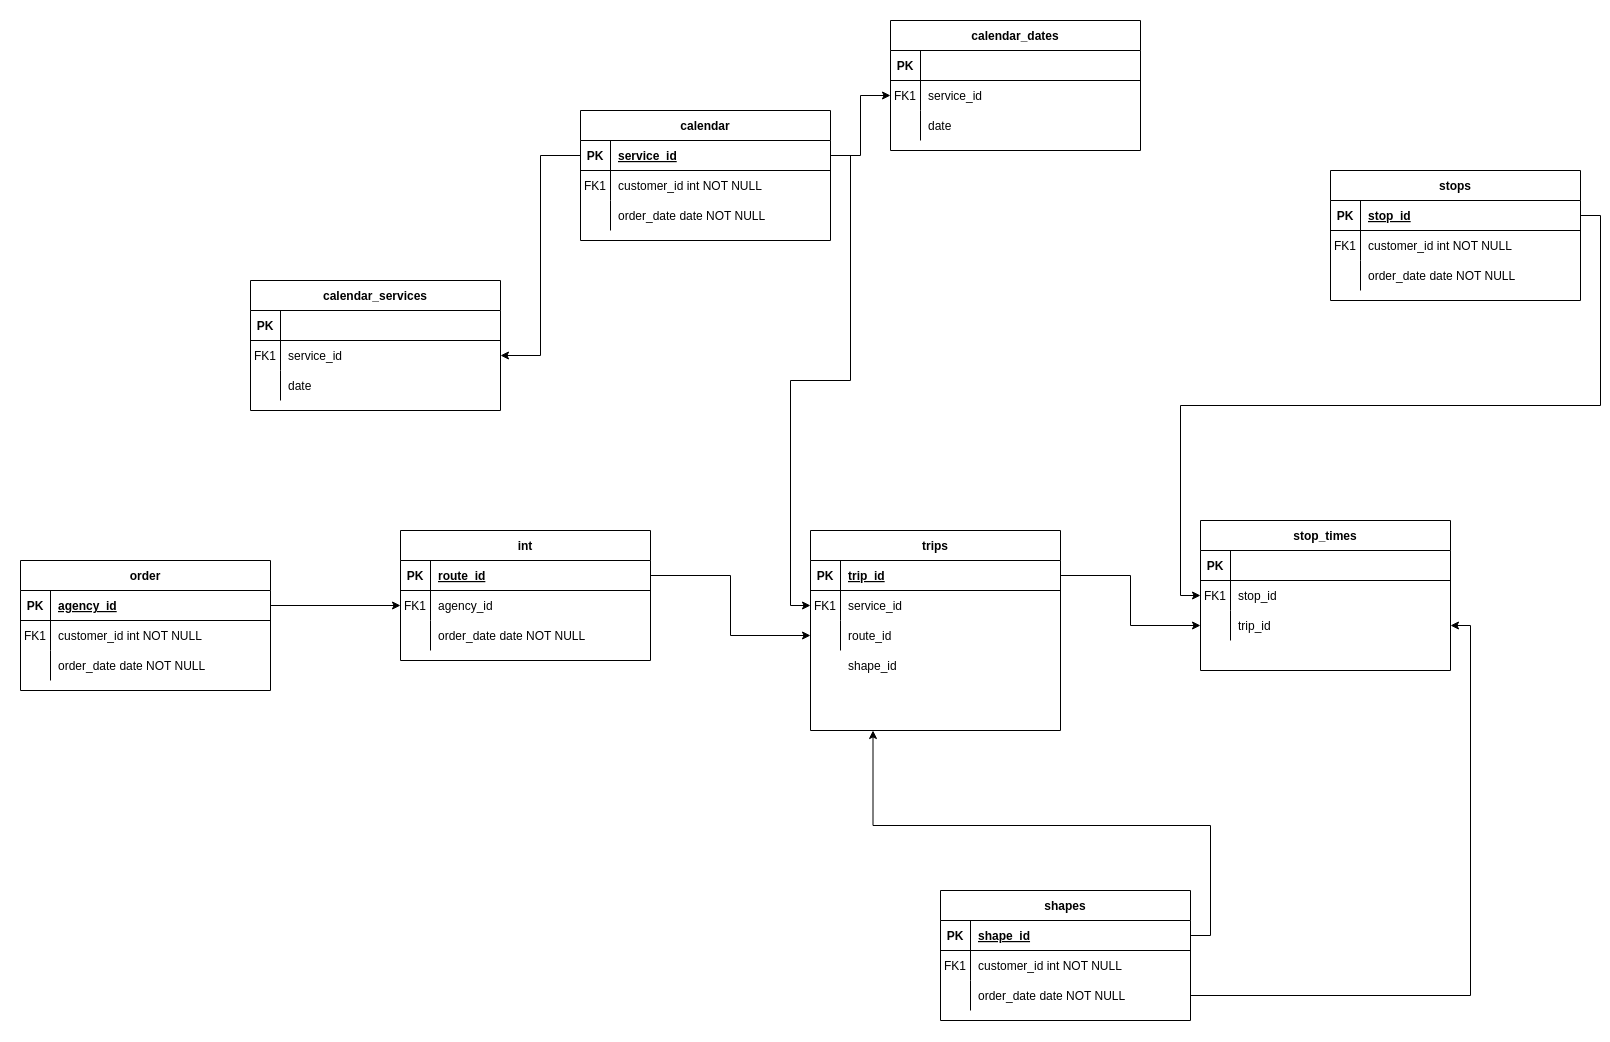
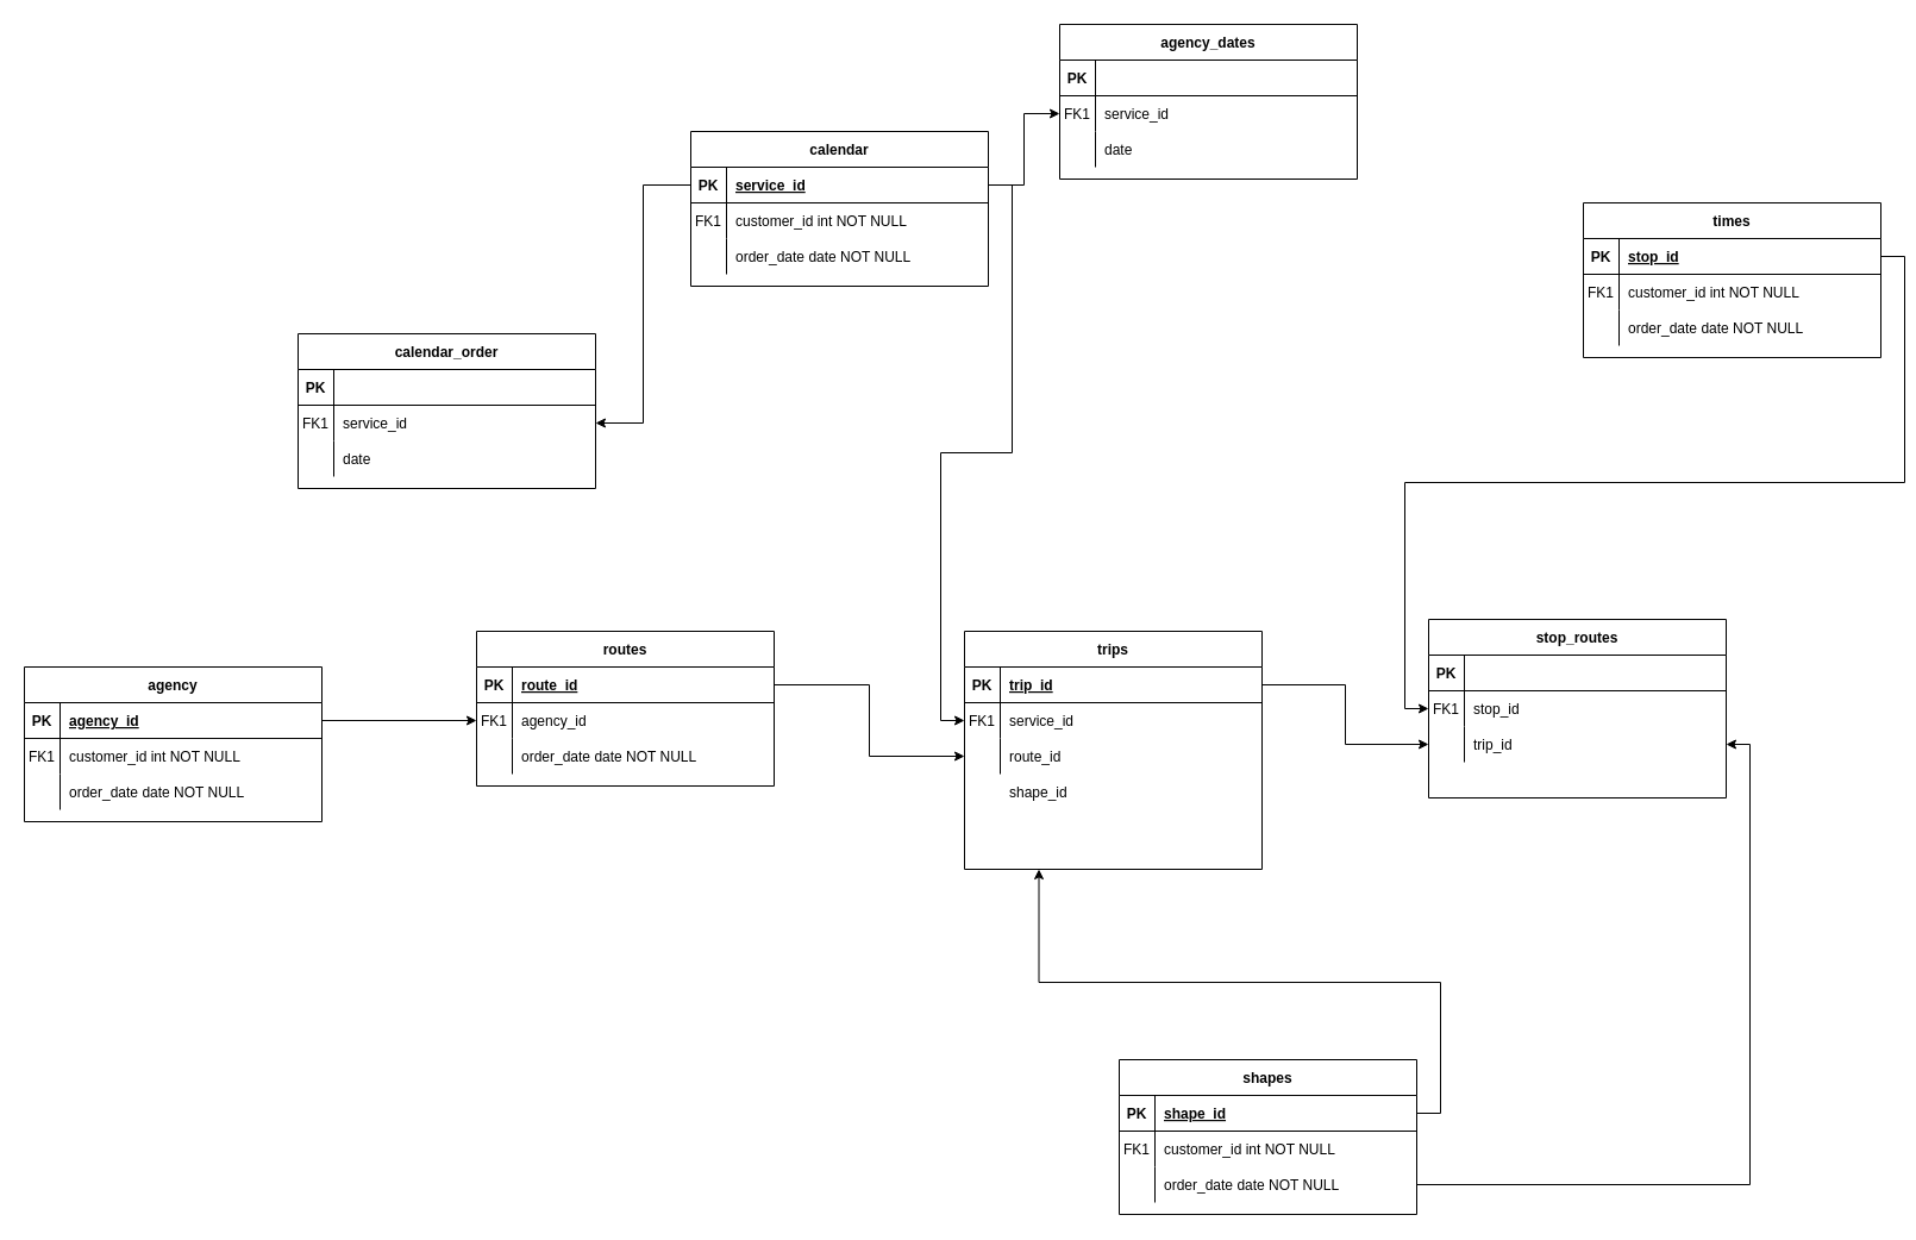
- <mxCell id="42" value="calendar_dates" style="shape=table;startSize=30;container=1;collapsible=1;childLayout=tableLayout;fixedRows=1;rowLines=0;fontStyle=1;align=center;resizeLast=1;" parent="1" vertex="1"><mxGeometry x="890" y="20" width="250" height="130" as="geometry" /></mxCell>
+ <mxCell id="42" value="agency_dates" style="shape=table;startSize=30;container=1;collapsible=1;childLayout=tableLayout;fixedRows=1;rowLines=0;fontStyle=1;align=center;resizeLast=1;" parent="1" vertex="1"><mxGeometry x="890" y="20" width="250" height="130" as="geometry" /></mxCell>
- <mxCell id="22" value="stops" style="shape=table;startSize=30;container=1;collapsible=1;childLayout=tableLayout;fixedRows=1;rowLines=0;fontStyle=1;align=center;resizeLast=1;" parent="1" vertex="1"><mxGeometry x="1330" y="170" width="250" height="130" as="geometry" /></mxCell>
+ <mxCell id="22" value="times" style="shape=table;startSize=30;container=1;collapsible=1;childLayout=tableLayout;fixedRows=1;rowLines=0;fontStyle=1;align=center;resizeLast=1;" parent="1" vertex="1"><mxGeometry x="1330" y="170" width="250" height="130" as="geometry" /></mxCell>
- <mxCell id="92" value="calendar_services" style="shape=table;startSize=30;container=1;collapsible=1;childLayout=tableLayout;fixedRows=1;rowLines=0;fontStyle=1;align=center;resizeLast=1;" vertex="1" parent="1"><mxGeometry x="250" y="280" width="250" height="130" as="geometry" /></mxCell>
+ <mxCell id="92" value="calendar_order" style="shape=table;startSize=30;container=1;collapsible=1;childLayout=tableLayout;fixedRows=1;rowLines=0;fontStyle=1;align=center;resizeLast=1;" vertex="1" parent="1"><mxGeometry x="250" y="280" width="250" height="130" as="geometry" /></mxCell>
- <mxCell id="52" value="stop_times" style="shape=table;startSize=30;container=1;collapsible=1;childLayout=tableLayout;fixedRows=1;rowLines=0;fontStyle=1;align=center;resizeLast=1;" parent="1" vertex="1"><mxGeometry x="1200" y="520" width="250" height="150" as="geometry" /></mxCell>
+ <mxCell id="52" value="stop_routes" style="shape=table;startSize=30;container=1;collapsible=1;childLayout=tableLayout;fixedRows=1;rowLines=0;fontStyle=1;align=center;resizeLast=1;" parent="1" vertex="1"><mxGeometry x="1200" y="520" width="250" height="150" as="geometry" /></mxCell>
- <mxCell id="32" value="int" style="shape=table;startSize=30;container=1;collapsible=1;childLayout=tableLayout;fixedRows=1;rowLines=0;fontStyle=1;align=center;resizeLast=1;" parent="1" vertex="1"><mxGeometry x="400" y="530" width="250" height="130" as="geometry" /></mxCell>
+ <mxCell id="32" value="routes" style="shape=table;startSize=30;container=1;collapsible=1;childLayout=tableLayout;fixedRows=1;rowLines=0;fontStyle=1;align=center;resizeLast=1;" parent="1" vertex="1"><mxGeometry x="400" y="530" width="250" height="130" as="geometry" /></mxCell>
- <mxCell id="72" value="order" style="shape=table;startSize=30;container=1;collapsible=1;childLayout=tableLayout;fixedRows=1;rowLines=0;fontStyle=1;align=center;resizeLast=1;" parent="1" vertex="1"><mxGeometry x="20" y="560" width="250" height="130" as="geometry" /></mxCell>
+ <mxCell id="72" value="agency" style="shape=table;startSize=30;container=1;collapsible=1;childLayout=tableLayout;fixedRows=1;rowLines=0;fontStyle=1;align=center;resizeLast=1;" parent="1" vertex="1"><mxGeometry x="20" y="560" width="250" height="130" as="geometry" /></mxCell>
